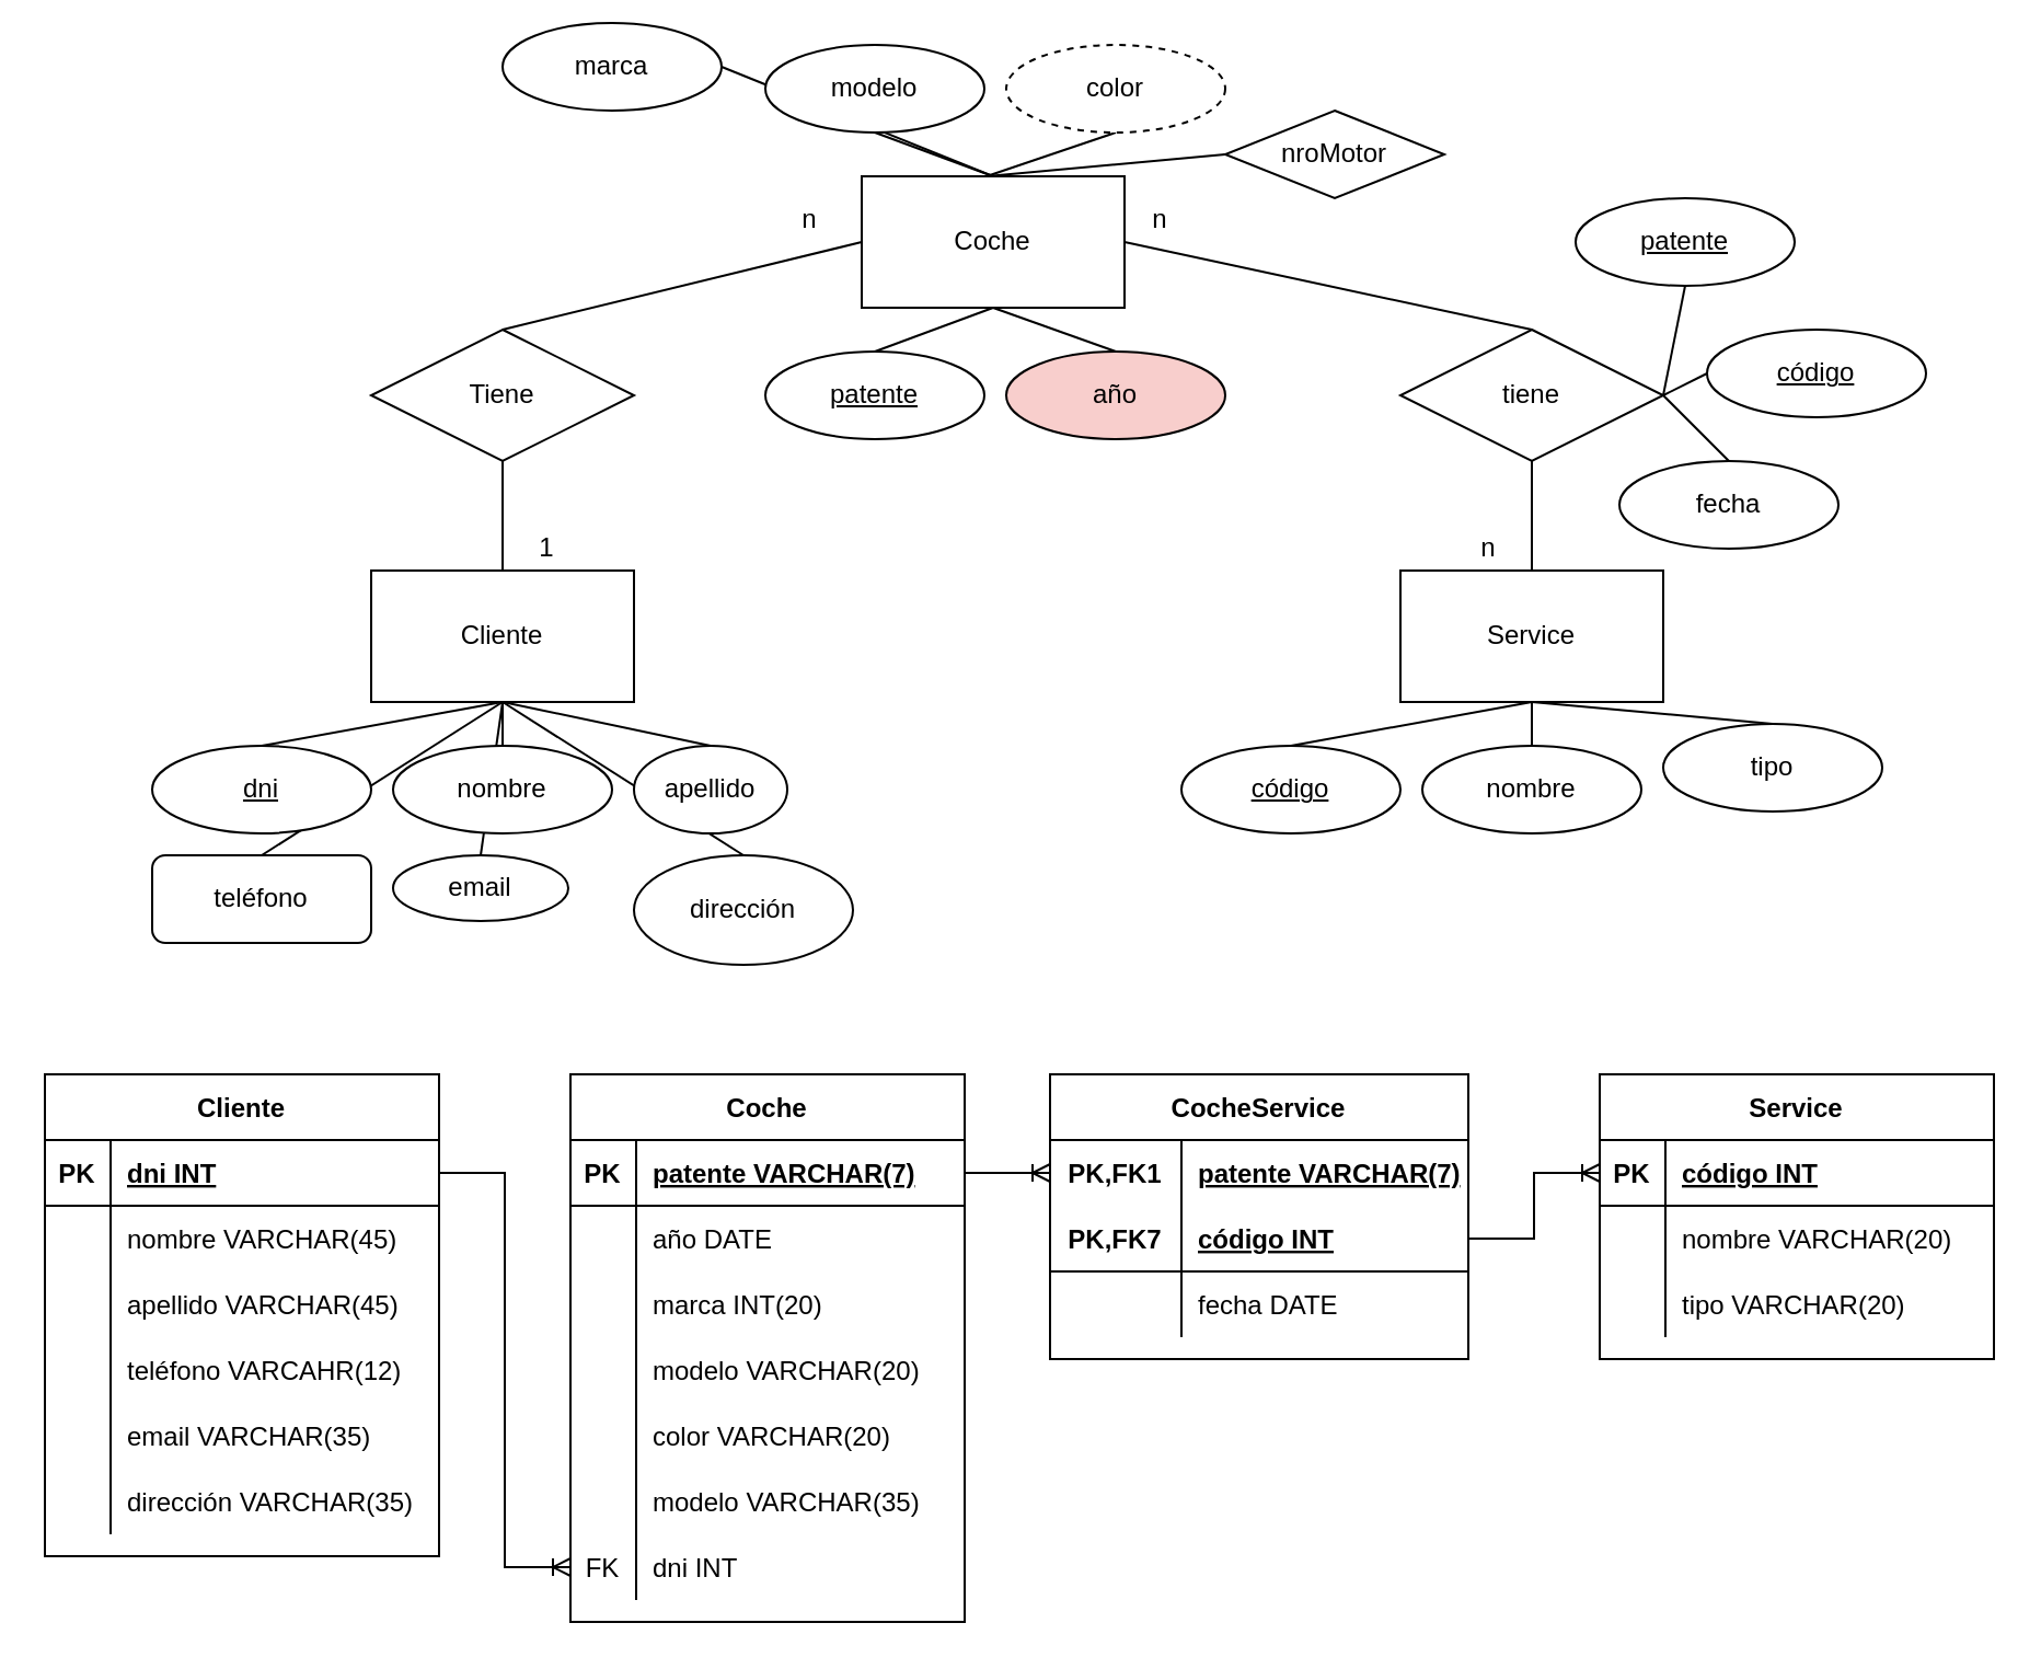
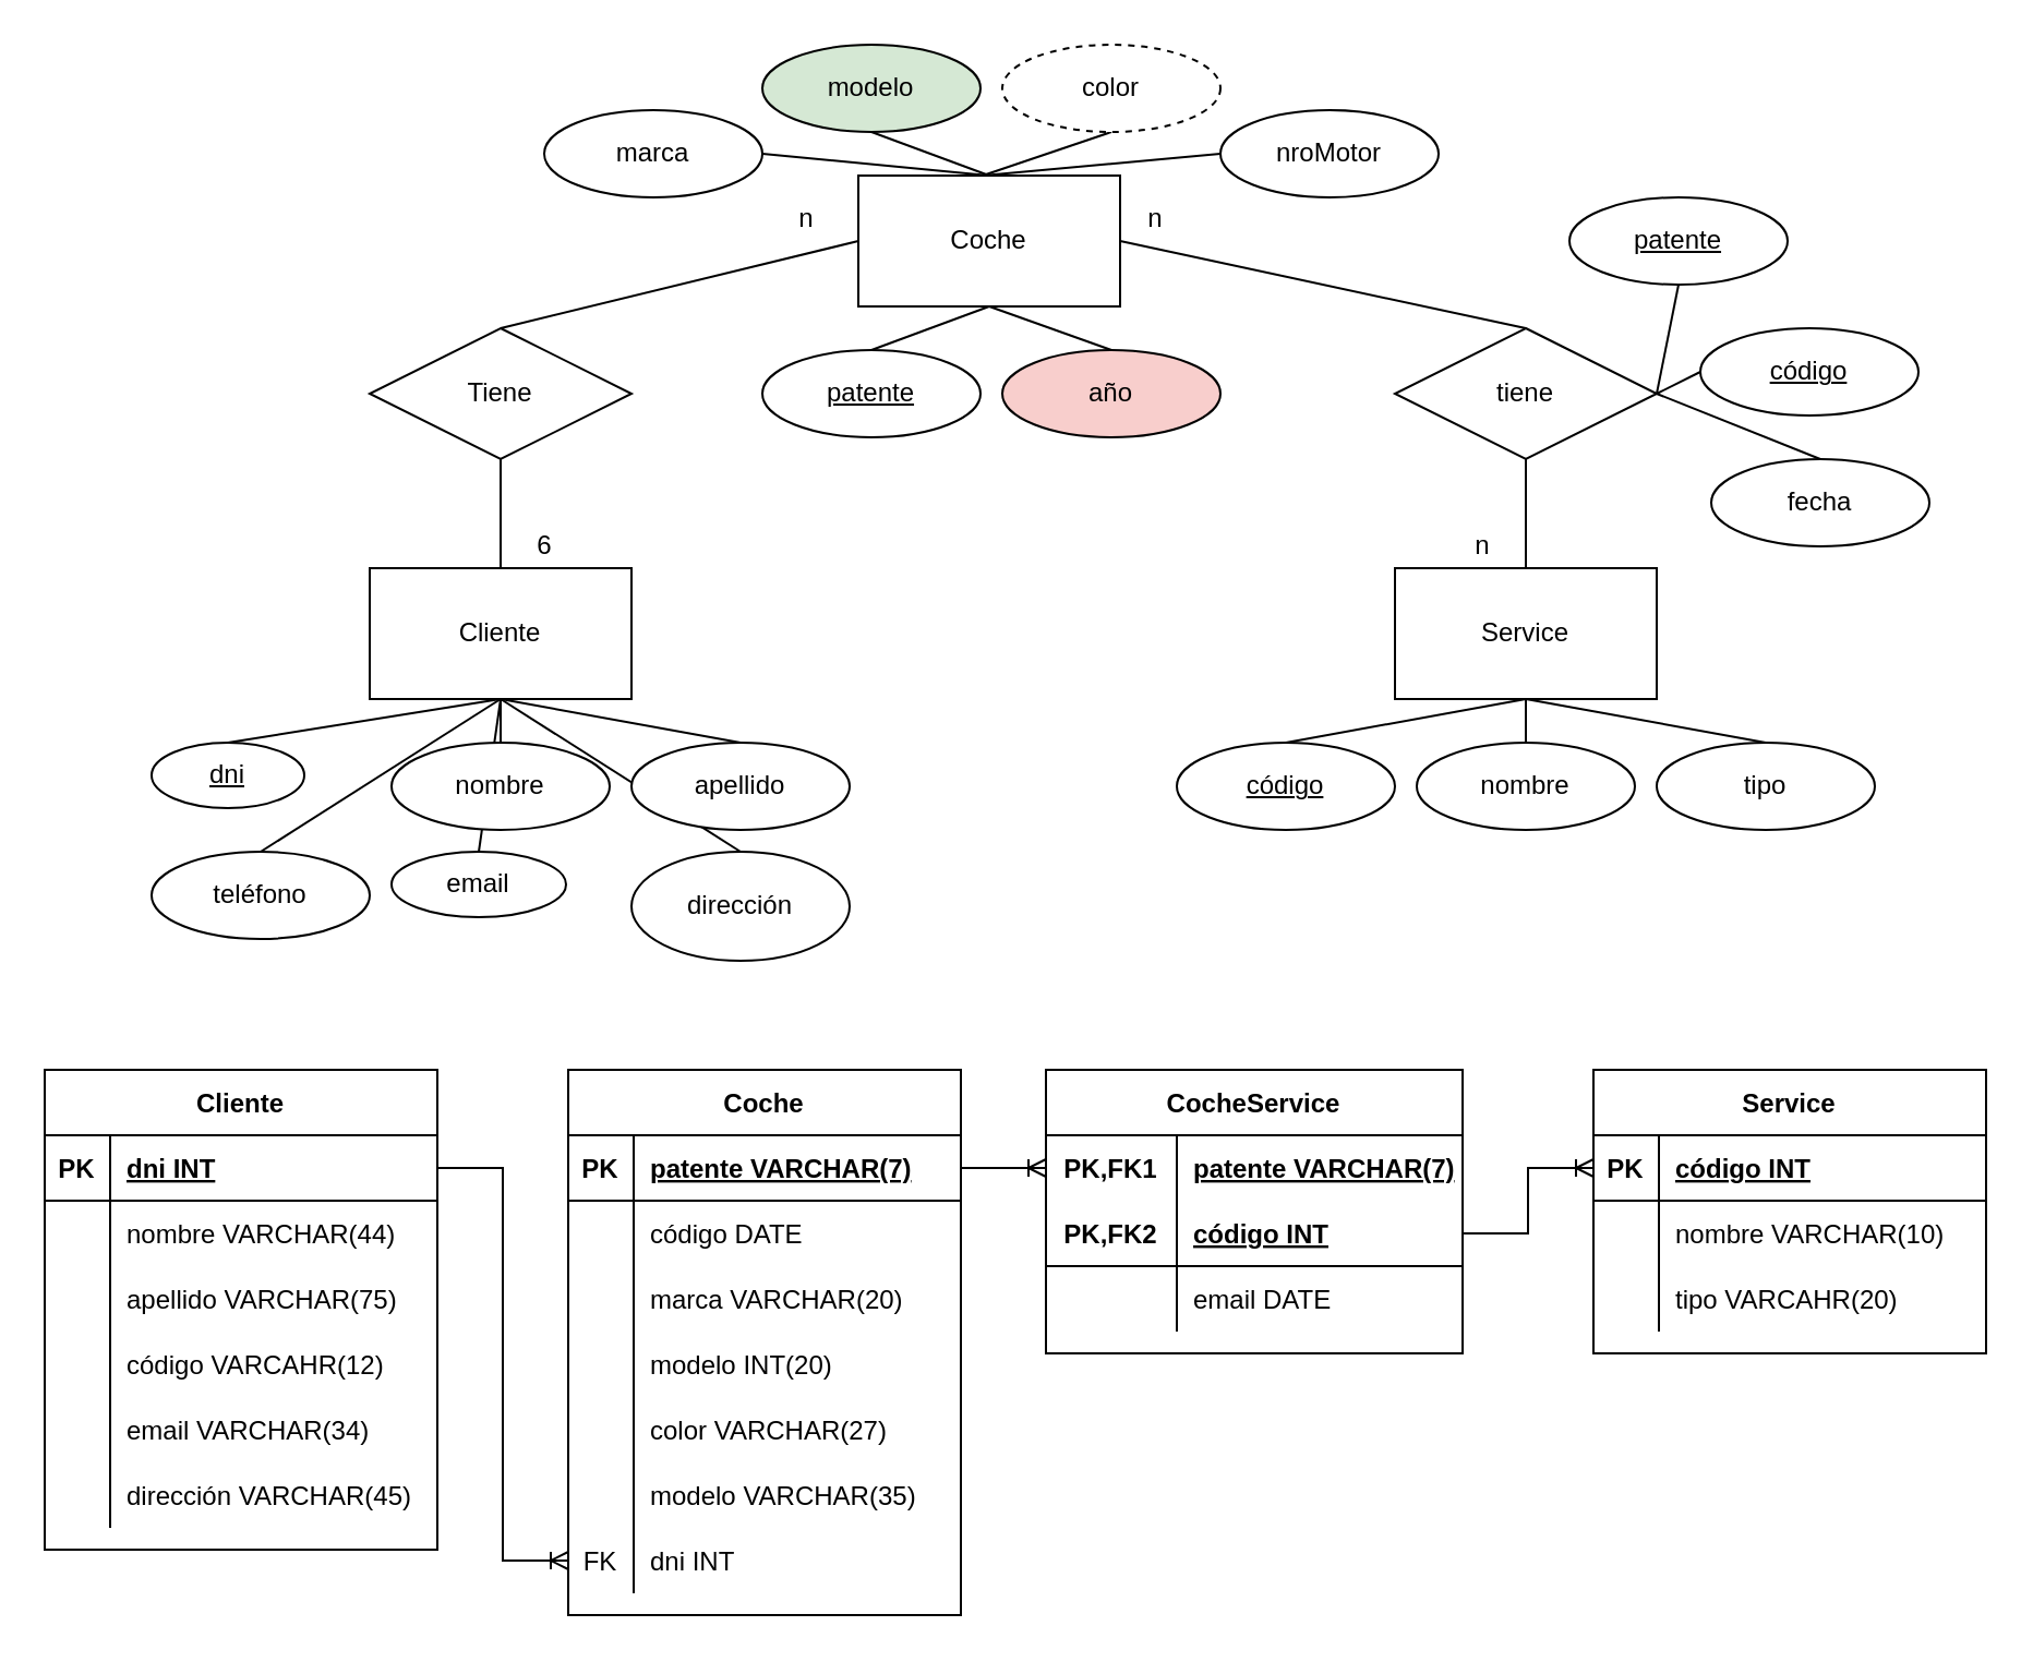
- <mxCell id="48" value="marca" style="ellipse;whiteSpace=wrap;html=1;align=center;" vertex="1" parent="1"><mxGeometry x="229" y="10" width="100" height="40" as="geometry" /></mxCell>
+ <mxCell id="48" value="marca" style="ellipse;whiteSpace=wrap;html=1;align=center;" vertex="1" parent="1"><mxGeometry x="249" y="50" width="100" height="40" as="geometry" /></mxCell>
- <mxCell id="50" value="modelo" style="ellipse;whiteSpace=wrap;html=1;align=center;" vertex="1" parent="1"><mxGeometry x="349" y="20" width="100" height="40" as="geometry" /></mxCell>
+ <mxCell id="50" value="modelo" style="ellipse;whiteSpace=wrap;html=1;align=center;fillColor=#d5e8d4;" vertex="1" parent="1"><mxGeometry x="349" y="20" width="100" height="40" as="geometry" /></mxCell>
- <mxCell id="46" value="nroMotor" style="rhombus;whiteSpace=wrap;html=1;align=center;" vertex="1" parent="1"><mxGeometry x="559" y="50" width="100" height="40" as="geometry" /></mxCell>
+ <mxCell id="46" value="nroMotor" style="ellipse;whiteSpace=wrap;html=1;align=center;" vertex="1" parent="1"><mxGeometry x="559" y="50" width="100" height="40" as="geometry" /></mxCell>
- <mxCell id="40" value="fecha" style="ellipse;whiteSpace=wrap;html=1;align=center;" vertex="1" parent="1"><mxGeometry x="739" y="210" width="100" height="40" as="geometry" /></mxCell>
+ <mxCell id="40" value="fecha" style="ellipse;whiteSpace=wrap;html=1;align=center;" vertex="1" parent="1"><mxGeometry x="784" y="210" width="100" height="40" as="geometry" /></mxCell>
- <mxCell id="26" value="1" style="text;html=1;align=center;verticalAlign=middle;resizable=0;points=[];autosize=1;strokeColor=none;fillColor=none;" vertex="1" parent="1"><mxGeometry x="234" y="235" width="30" height="30" as="geometry" /></mxCell>
+ <mxCell id="26" value="6" style="text;html=1;align=center;verticalAlign=middle;resizable=0;points=[];autosize=1;strokeColor=none;fillColor=none;" vertex="1" parent="1"><mxGeometry x="234" y="235" width="30" height="30" as="geometry" /></mxCell>
- <mxCell id="37" value="tipo" style="ellipse;whiteSpace=wrap;html=1;align=center;" vertex="1" parent="1"><mxGeometry x="759" y="330" width="100" height="40" as="geometry" /></mxCell>
+ <mxCell id="37" value="tipo" style="ellipse;whiteSpace=wrap;html=1;align=center;" vertex="1" parent="1"><mxGeometry x="759" y="340" width="100" height="40" as="geometry" /></mxCell>
- <mxCell id="15" value="dni" style="ellipse;whiteSpace=wrap;html=1;align=center;fontStyle=4;" vertex="1" parent="1"><mxGeometry x="69" y="340" width="100" height="40" as="geometry" /></mxCell>
+ <mxCell id="15" value="dni" style="ellipse;whiteSpace=wrap;html=1;align=center;fontStyle=4;" vertex="1" parent="1"><mxGeometry x="69" y="340" width="70" height="30" as="geometry" /></mxCell>
- <mxCell id="18" value="apellido" style="ellipse;whiteSpace=wrap;html=1;align=center;" vertex="1" parent="1"><mxGeometry x="289" y="340" width="70" height="40" as="geometry" /></mxCell>
+ <mxCell id="18" value="apellido" style="ellipse;whiteSpace=wrap;html=1;align=center;" vertex="1" parent="1"><mxGeometry x="289" y="340" width="100" height="40" as="geometry" /></mxCell>
- <mxCell id="17" value="teléfono" style="whiteSpace=wrap;html=1;align=center;rounded=1;" vertex="1" parent="1"><mxGeometry x="69" y="390" width="100" height="40" as="geometry" /></mxCell>
+ <mxCell id="17" value="teléfono" style="ellipse;whiteSpace=wrap;html=1;align=center;" vertex="1" parent="1"><mxGeometry x="69" y="390" width="100" height="40" as="geometry" /></mxCell>
- <mxCell id="57" value="nombre VARCHAR(45)" style="shape=partialRectangle;connectable=0;fillColor=none;top=0;left=0;bottom=0;right=0;align=left;spacingLeft=6;overflow=hidden;" vertex="1" parent="55"><mxGeometry x="30" width="150" height="30" as="geometry"><mxRectangle width="150" height="30" as="alternateBounds" /></mxGeometry></mxCell>
+ <mxCell id="57" value="nombre VARCHAR(44)" style="shape=partialRectangle;connectable=0;fillColor=none;top=0;left=0;bottom=0;right=0;align=left;spacingLeft=6;overflow=hidden;" vertex="1" parent="55"><mxGeometry x="30" width="150" height="30" as="geometry"><mxRectangle width="150" height="30" as="alternateBounds" /></mxGeometry></mxCell>
- <mxCell id="76" value="año DATE" style="shape=partialRectangle;connectable=0;fillColor=none;top=0;left=0;bottom=0;right=0;align=left;spacingLeft=6;overflow=hidden;" vertex="1" parent="74"><mxGeometry x="30" width="150" height="30" as="geometry"><mxRectangle width="150" height="30" as="alternateBounds" /></mxGeometry></mxCell>
+ <mxCell id="76" value="código DATE" style="shape=partialRectangle;connectable=0;fillColor=none;top=0;left=0;bottom=0;right=0;align=left;spacingLeft=6;overflow=hidden;" vertex="1" parent="74"><mxGeometry x="30" width="150" height="30" as="geometry"><mxRectangle width="150" height="30" as="alternateBounds" /></mxGeometry></mxCell>
- <mxCell id="107" value="PK,FK7" style="shape=partialRectangle;connectable=0;fillColor=none;top=0;left=0;bottom=0;right=0;fontStyle=1;overflow=hidden;" vertex="1" parent="106"><mxGeometry width="60" height="30" as="geometry"><mxRectangle width="60" height="30" as="alternateBounds" /></mxGeometry></mxCell>
+ <mxCell id="107" value="PK,FK2" style="shape=partialRectangle;connectable=0;fillColor=none;top=0;left=0;bottom=0;right=0;fontStyle=1;overflow=hidden;" vertex="1" parent="106"><mxGeometry width="60" height="30" as="geometry"><mxRectangle width="60" height="30" as="alternateBounds" /></mxGeometry></mxCell>
- <mxCell id="98" value="nombre VARCHAR(20)" style="shape=partialRectangle;connectable=0;fillColor=none;top=0;left=0;bottom=0;right=0;align=left;spacingLeft=6;overflow=hidden;" vertex="1" parent="96"><mxGeometry x="30" width="150" height="30" as="geometry"><mxRectangle width="150" height="30" as="alternateBounds" /></mxGeometry></mxCell>
+ <mxCell id="98" value="nombre VARCHAR(10)" style="shape=partialRectangle;connectable=0;fillColor=none;top=0;left=0;bottom=0;right=0;align=left;spacingLeft=6;overflow=hidden;" vertex="1" parent="96"><mxGeometry x="30" width="150" height="30" as="geometry"><mxRectangle width="150" height="30" as="alternateBounds" /></mxGeometry></mxCell>
- <mxCell id="60" value="apellido VARCHAR(45)" style="shape=partialRectangle;connectable=0;fillColor=none;top=0;left=0;bottom=0;right=0;align=left;spacingLeft=6;overflow=hidden;" vertex="1" parent="58"><mxGeometry x="30" width="150" height="30" as="geometry"><mxRectangle width="150" height="30" as="alternateBounds" /></mxGeometry></mxCell>
+ <mxCell id="60" value="apellido VARCHAR(75)" style="shape=partialRectangle;connectable=0;fillColor=none;top=0;left=0;bottom=0;right=0;align=left;spacingLeft=6;overflow=hidden;" vertex="1" parent="58"><mxGeometry x="30" width="150" height="30" as="geometry"><mxRectangle width="150" height="30" as="alternateBounds" /></mxGeometry></mxCell>
- <mxCell id="79" value="marca INT(20)" style="shape=partialRectangle;connectable=0;fillColor=none;top=0;left=0;bottom=0;right=0;align=left;spacingLeft=6;overflow=hidden;" vertex="1" parent="77"><mxGeometry x="30" width="150" height="30" as="geometry"><mxRectangle width="150" height="30" as="alternateBounds" /></mxGeometry></mxCell>
+ <mxCell id="79" value="marca VARCHAR(20)" style="shape=partialRectangle;connectable=0;fillColor=none;top=0;left=0;bottom=0;right=0;align=left;spacingLeft=6;overflow=hidden;" vertex="1" parent="77"><mxGeometry x="30" width="150" height="30" as="geometry"><mxRectangle width="150" height="30" as="alternateBounds" /></mxGeometry></mxCell>
- <mxCell id="111" value="fecha DATE" style="shape=partialRectangle;connectable=0;fillColor=none;top=0;left=0;bottom=0;right=0;align=left;spacingLeft=6;overflow=hidden;" vertex="1" parent="109"><mxGeometry x="60" width="131" height="30" as="geometry"><mxRectangle width="131" height="30" as="alternateBounds" /></mxGeometry></mxCell>
+ <mxCell id="111" value="email DATE" style="shape=partialRectangle;connectable=0;fillColor=none;top=0;left=0;bottom=0;right=0;align=left;spacingLeft=6;overflow=hidden;" vertex="1" parent="109"><mxGeometry x="60" width="131" height="30" as="geometry"><mxRectangle width="131" height="30" as="alternateBounds" /></mxGeometry></mxCell>
- <mxCell id="101" value="tipo VARCHAR(20)" style="shape=partialRectangle;connectable=0;fillColor=none;top=0;left=0;bottom=0;right=0;align=left;spacingLeft=6;overflow=hidden;" vertex="1" parent="99"><mxGeometry x="30" width="150" height="30" as="geometry"><mxRectangle width="150" height="30" as="alternateBounds" /></mxGeometry></mxCell>
+ <mxCell id="101" value="tipo VARCAHR(20)" style="shape=partialRectangle;connectable=0;fillColor=none;top=0;left=0;bottom=0;right=0;align=left;spacingLeft=6;overflow=hidden;" vertex="1" parent="99"><mxGeometry x="30" width="150" height="30" as="geometry"><mxRectangle width="150" height="30" as="alternateBounds" /></mxGeometry></mxCell>
- <mxCell id="63" value="teléfono VARCAHR(12)" style="shape=partialRectangle;connectable=0;fillColor=none;top=0;left=0;bottom=0;right=0;align=left;spacingLeft=6;overflow=hidden;" vertex="1" parent="61"><mxGeometry x="30" width="150" height="30" as="geometry"><mxRectangle width="150" height="30" as="alternateBounds" /></mxGeometry></mxCell>
+ <mxCell id="63" value="código VARCAHR(12)" style="shape=partialRectangle;connectable=0;fillColor=none;top=0;left=0;bottom=0;right=0;align=left;spacingLeft=6;overflow=hidden;" vertex="1" parent="61"><mxGeometry x="30" width="150" height="30" as="geometry"><mxRectangle width="150" height="30" as="alternateBounds" /></mxGeometry></mxCell>
- <mxCell id="82" value="modelo VARCHAR(20)" style="shape=partialRectangle;connectable=0;fillColor=none;top=0;left=0;bottom=0;right=0;align=left;spacingLeft=6;overflow=hidden;" vertex="1" parent="80"><mxGeometry x="30" width="150" height="30" as="geometry"><mxRectangle width="150" height="30" as="alternateBounds" /></mxGeometry></mxCell>
+ <mxCell id="82" value="modelo INT(20)" style="shape=partialRectangle;connectable=0;fillColor=none;top=0;left=0;bottom=0;right=0;align=left;spacingLeft=6;overflow=hidden;" vertex="1" parent="80"><mxGeometry x="30" width="150" height="30" as="geometry"><mxRectangle width="150" height="30" as="alternateBounds" /></mxGeometry></mxCell>
- <mxCell id="66" value="email VARCHAR(35)" style="shape=partialRectangle;connectable=0;fillColor=none;top=0;left=0;bottom=0;right=0;align=left;spacingLeft=6;overflow=hidden;" vertex="1" parent="64"><mxGeometry x="30" width="150" height="30" as="geometry"><mxRectangle width="150" height="30" as="alternateBounds" /></mxGeometry></mxCell>
+ <mxCell id="66" value="email VARCHAR(34)" style="shape=partialRectangle;connectable=0;fillColor=none;top=0;left=0;bottom=0;right=0;align=left;spacingLeft=6;overflow=hidden;" vertex="1" parent="64"><mxGeometry x="30" width="150" height="30" as="geometry"><mxRectangle width="150" height="30" as="alternateBounds" /></mxGeometry></mxCell>
- <mxCell id="85" value="color VARCHAR(20)" style="shape=partialRectangle;connectable=0;fillColor=none;top=0;left=0;bottom=0;right=0;align=left;spacingLeft=6;overflow=hidden;" vertex="1" parent="83"><mxGeometry x="30" width="150" height="30" as="geometry"><mxRectangle width="150" height="30" as="alternateBounds" /></mxGeometry></mxCell>
+ <mxCell id="85" value="color VARCHAR(27)" style="shape=partialRectangle;connectable=0;fillColor=none;top=0;left=0;bottom=0;right=0;align=left;spacingLeft=6;overflow=hidden;" vertex="1" parent="83"><mxGeometry x="30" width="150" height="30" as="geometry"><mxRectangle width="150" height="30" as="alternateBounds" /></mxGeometry></mxCell>
- <mxCell id="69" value="dirección VARCHAR(35)" style="shape=partialRectangle;connectable=0;fillColor=none;top=0;left=0;bottom=0;right=0;align=left;spacingLeft=6;overflow=hidden;" vertex="1" parent="67"><mxGeometry x="30" width="150" height="30" as="geometry"><mxRectangle width="150" height="30" as="alternateBounds" /></mxGeometry></mxCell>
+ <mxCell id="69" value="dirección VARCHAR(45)" style="shape=partialRectangle;connectable=0;fillColor=none;top=0;left=0;bottom=0;right=0;align=left;spacingLeft=6;overflow=hidden;" vertex="1" parent="67"><mxGeometry x="30" width="150" height="30" as="geometry"><mxRectangle width="150" height="30" as="alternateBounds" /></mxGeometry></mxCell>
